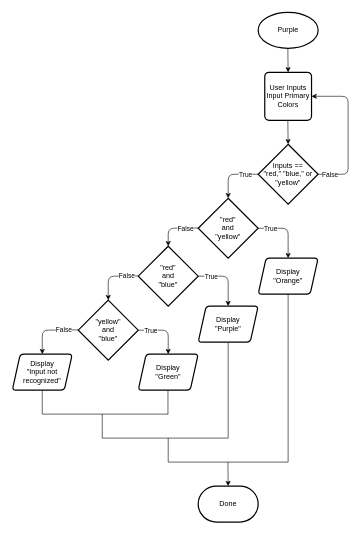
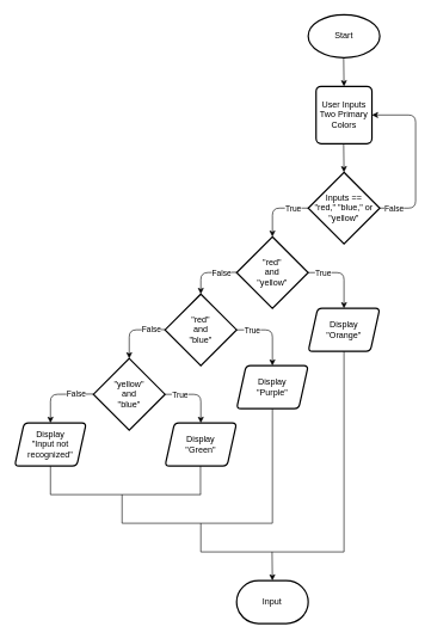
- <mxCell id="2" value="Purple" style="strokeWidth=2;html=1;shape=mxgraph.flowchart.start_1;whiteSpace=wrap;" vertex="1" parent="1"><mxGeometry x="430" y="20" width="100" height="60" as="geometry" /></mxCell>
+ <mxCell id="2" value="Start" style="strokeWidth=2;html=1;shape=mxgraph.flowchart.start_1;whiteSpace=wrap;" vertex="1" parent="1"><mxGeometry x="430" y="20" width="100" height="60" as="geometry" /></mxCell>
- <mxCell id="9" value="User Inputs Input Primary Colors" style="rounded=1;whiteSpace=wrap;html=1;absoluteArcSize=1;arcSize=14;strokeWidth=2;" vertex="1" parent="1"><mxGeometry x="441" y="120" width="78" height="80" as="geometry" /></mxCell>
+ <mxCell id="9" value="User Inputs Two Primary Colors" style="rounded=1;whiteSpace=wrap;html=1;absoluteArcSize=1;arcSize=14;strokeWidth=2;" vertex="1" parent="1"><mxGeometry x="441" y="120" width="78" height="80" as="geometry" /></mxCell>
- <mxCell id="40" value="Done" style="strokeWidth=2;html=1;shape=mxgraph.flowchart.terminator;whiteSpace=wrap;" vertex="1" parent="1"><mxGeometry x="330" y="810" width="100" height="60" as="geometry" /></mxCell>
+ <mxCell id="40" value="Input" style="strokeWidth=2;html=1;shape=mxgraph.flowchart.terminator;whiteSpace=wrap;" vertex="1" parent="1"><mxGeometry x="330" y="810" width="100" height="60" as="geometry" /></mxCell>
